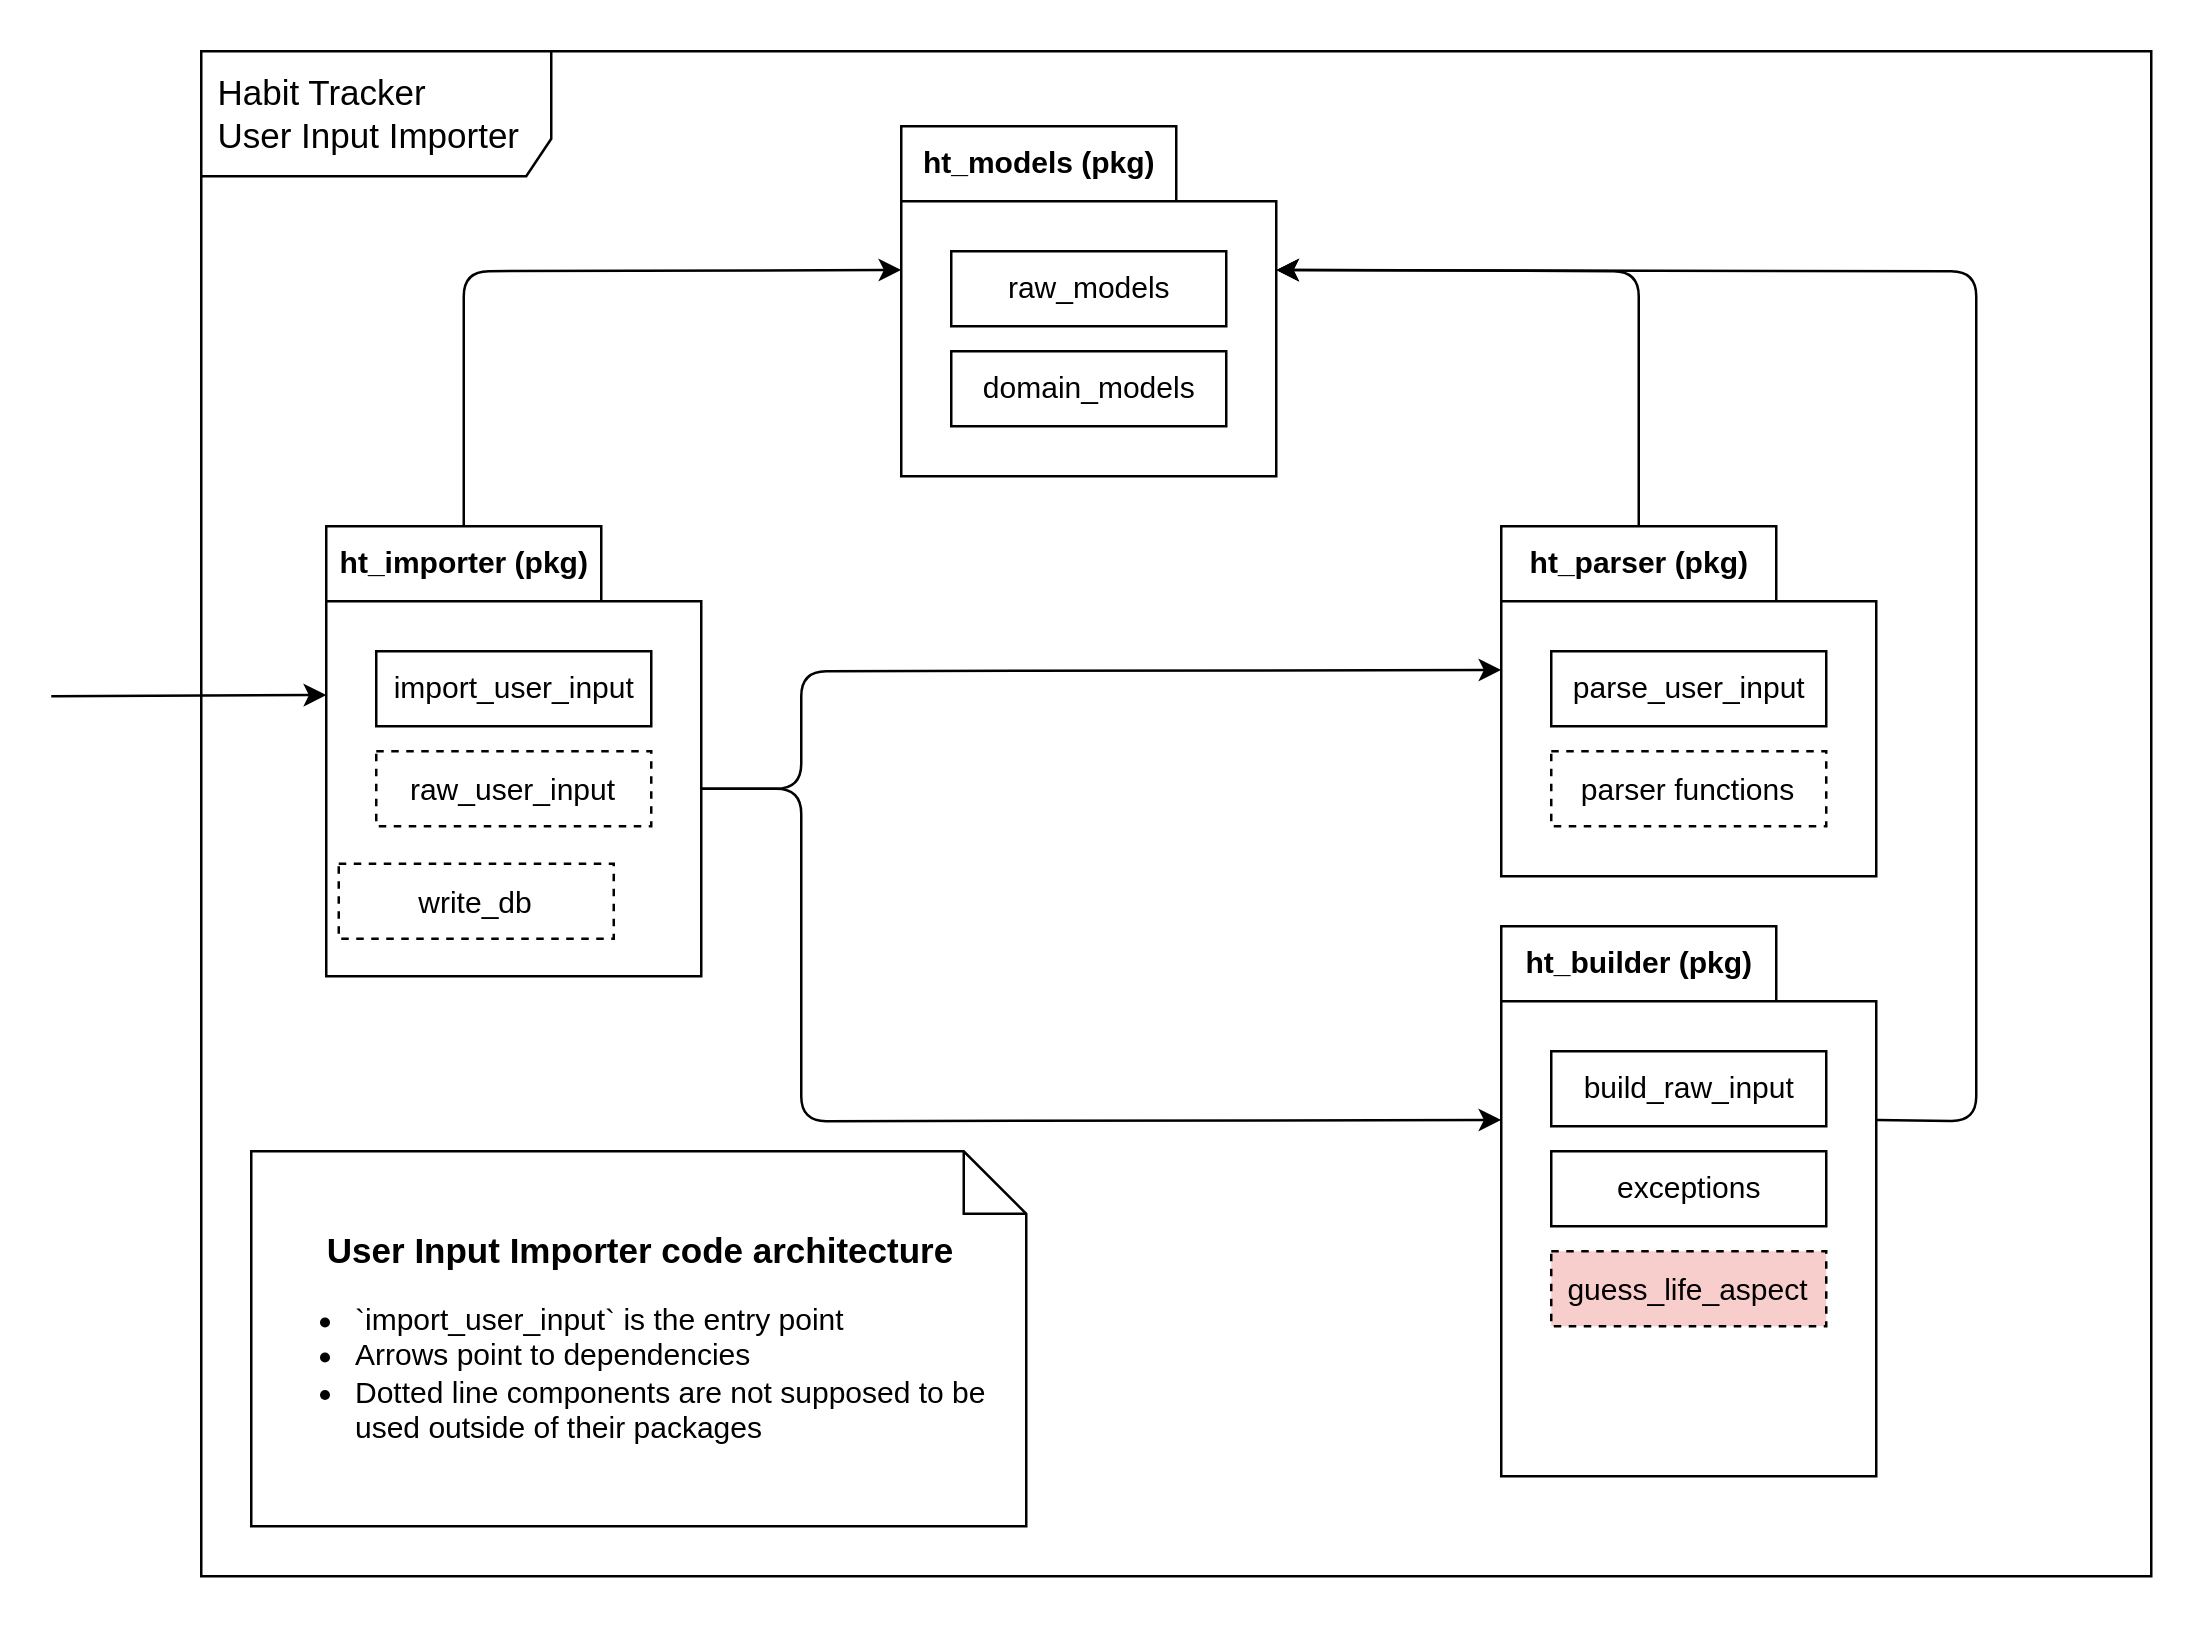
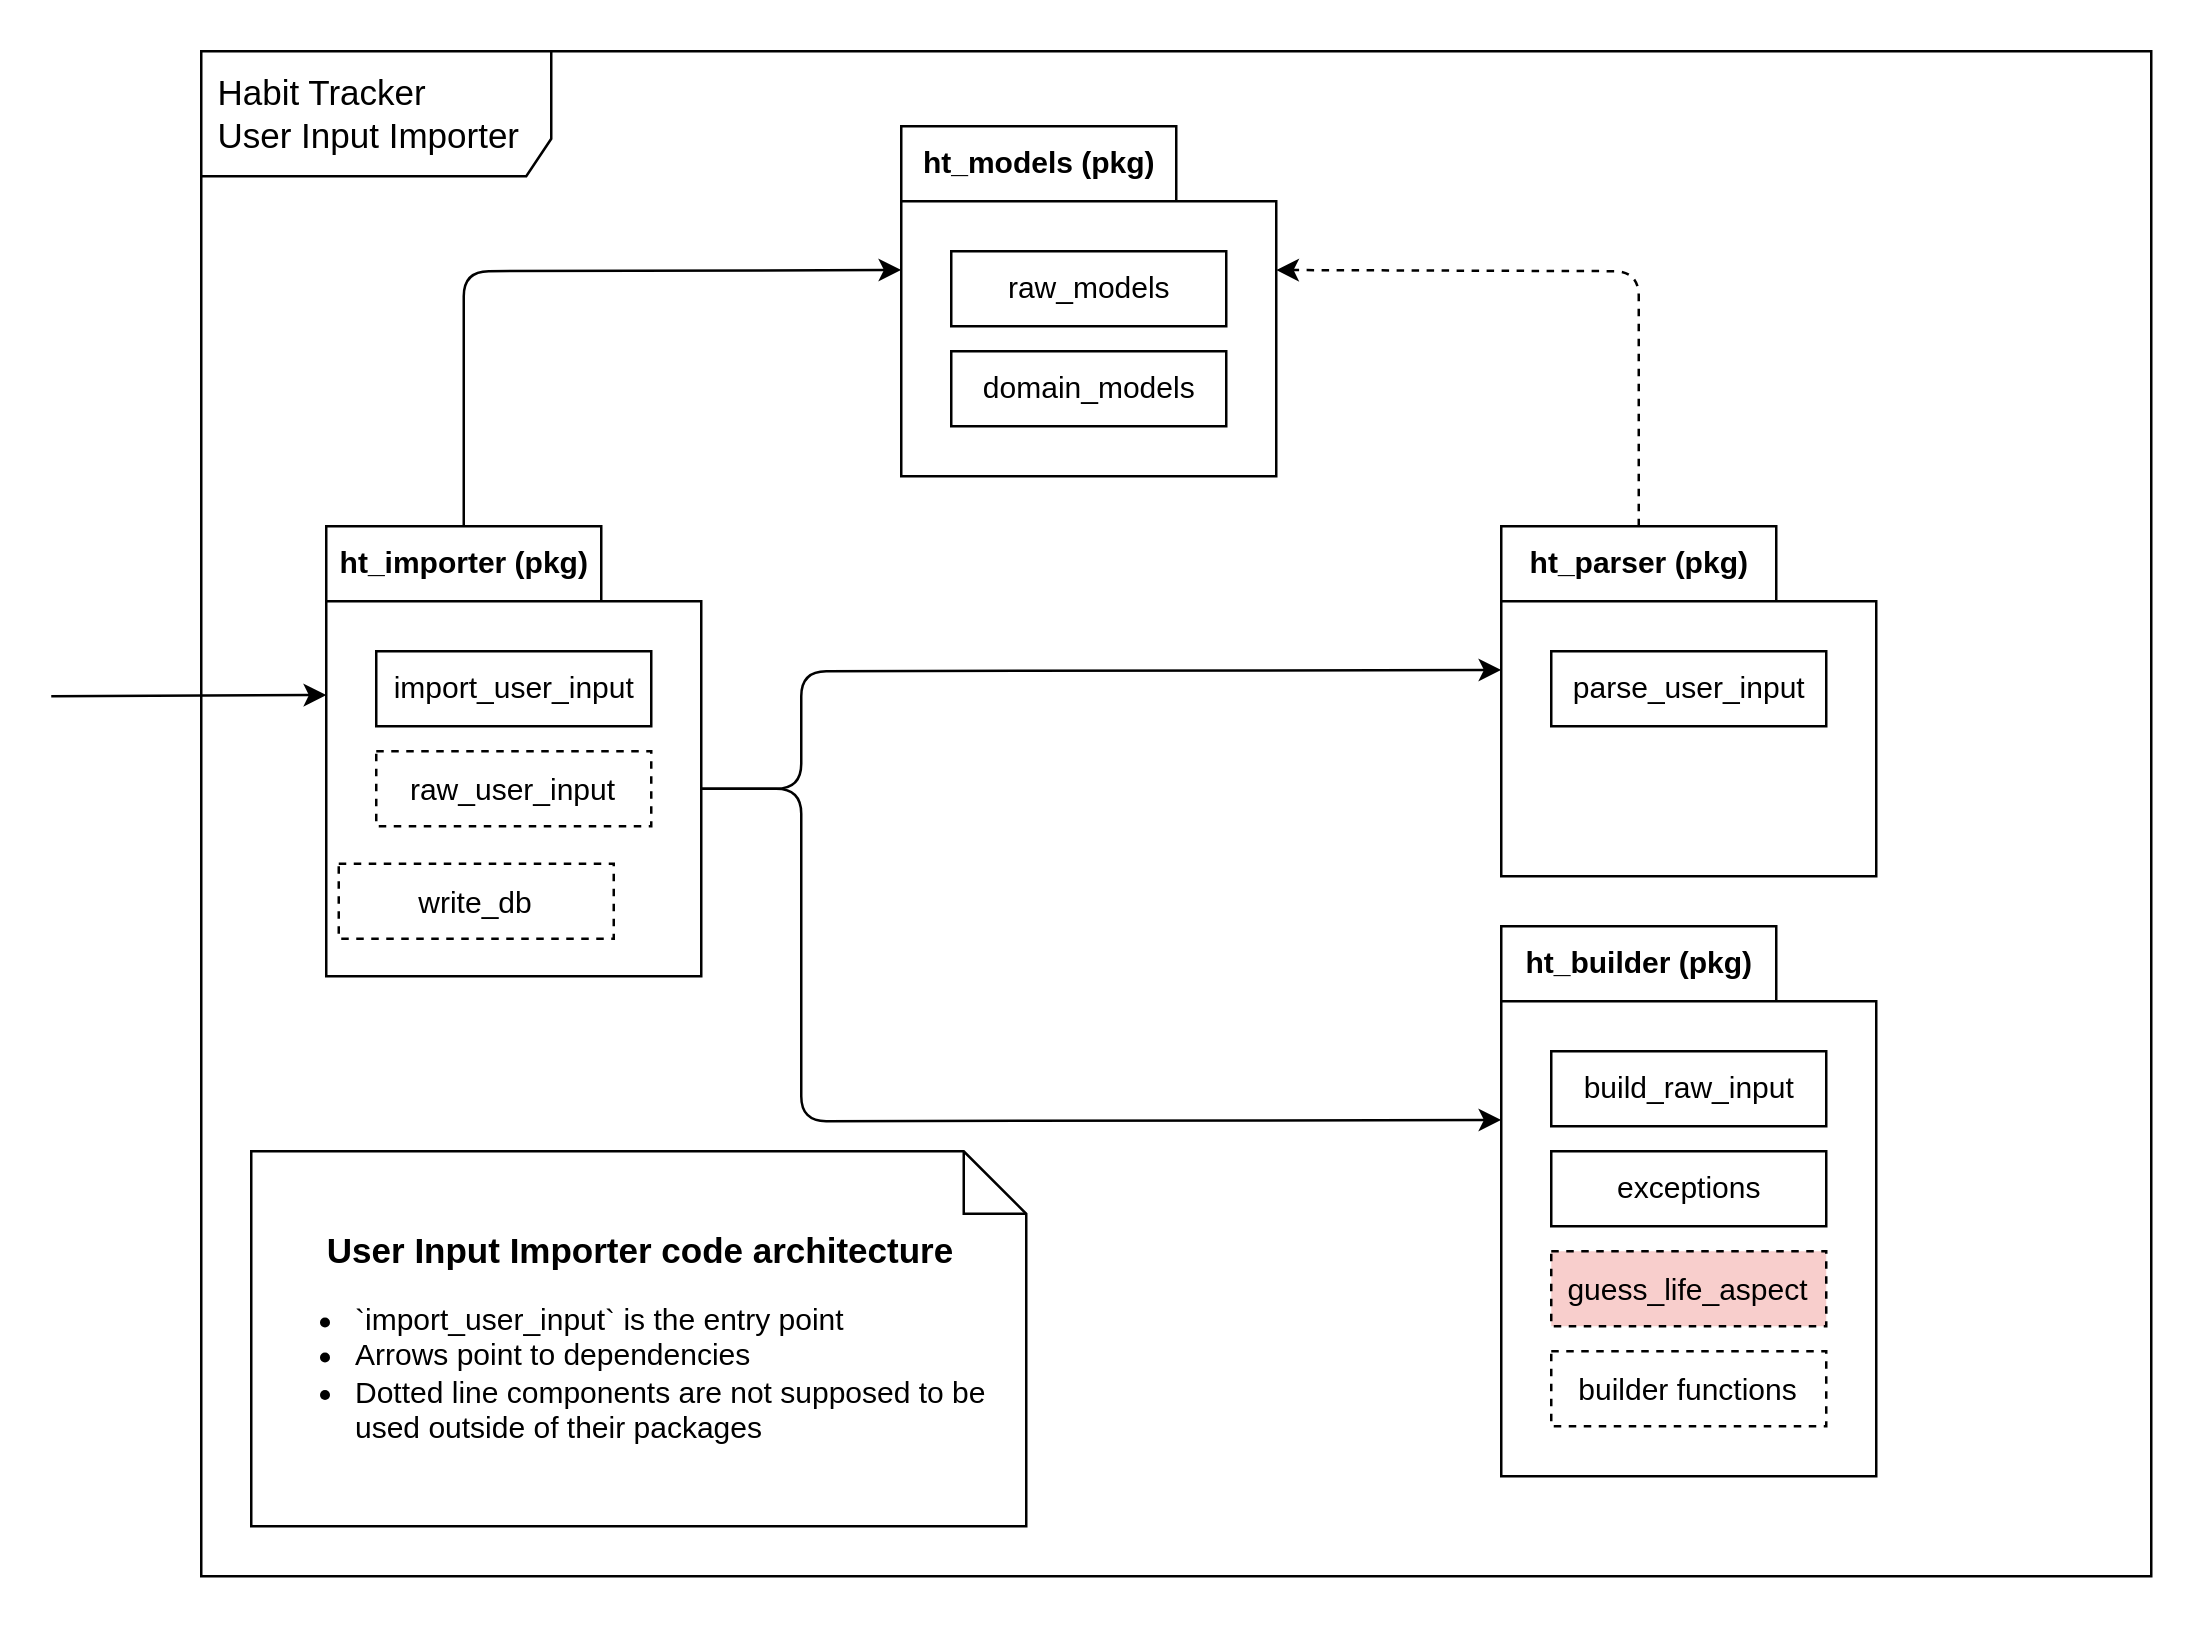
- <mxCell id="6" style="edgeStyle=none;html=1;exitX=0;exitY=0;exitDx=55;exitDy=0;exitPerimeter=0;fontSize=12;entryX=0;entryY=0;entryDx=150;entryDy=57.5;entryPerimeter=0;" edge="1" parent="1" source="7" target="3"><mxGeometry relative="1" as="geometry"><mxPoint x="570" y="115" as="targetPoint" /><Array as="points"><mxPoint x="655" y="108" /></Array></mxGeometry></mxCell>
+ <mxCell id="6" style="edgeStyle=none;html=1;exitX=0;exitY=0;exitDx=55;exitDy=0;exitPerimeter=0;fontSize=12;entryX=0;entryY=0;entryDx=150;entryDy=57.5;entryPerimeter=0;dashed=1;" edge="1" parent="1" source="7" target="3"><mxGeometry relative="1" as="geometry"><mxPoint x="570" y="115" as="targetPoint" /><Array as="points"><mxPoint x="655" y="108" /></Array></mxGeometry></mxCell>
- <mxCell id="10" style="edgeStyle=none;html=1;exitX=0;exitY=0;exitDx=150;exitDy=77.5;exitPerimeter=0;entryX=0;entryY=0;entryDx=150;entryDy=57.5;entryPerimeter=0;fontFamily=Helvetica;fontSize=12;fontColor=default;" edge="1" parent="1" source="11" target="3"><mxGeometry relative="1" as="geometry"><Array as="points"><mxPoint x="790" y="448" /><mxPoint x="790" y="108" /></Array></mxGeometry></mxCell>
- <mxCell id="9" value="parser functions" style="fontStyle=0;dashed=1;fontSize=12;" vertex="1" parent="7"><mxGeometry x="20" y="90" width="110" height="30" as="geometry" /></mxCell>
+ <mxCell id="15" value="builder functions" style="fontStyle=0;dashed=1;fontSize=12;" vertex="1" parent="11"><mxGeometry x="20" y="170" width="110" height="30" as="geometry" /></mxCell>
